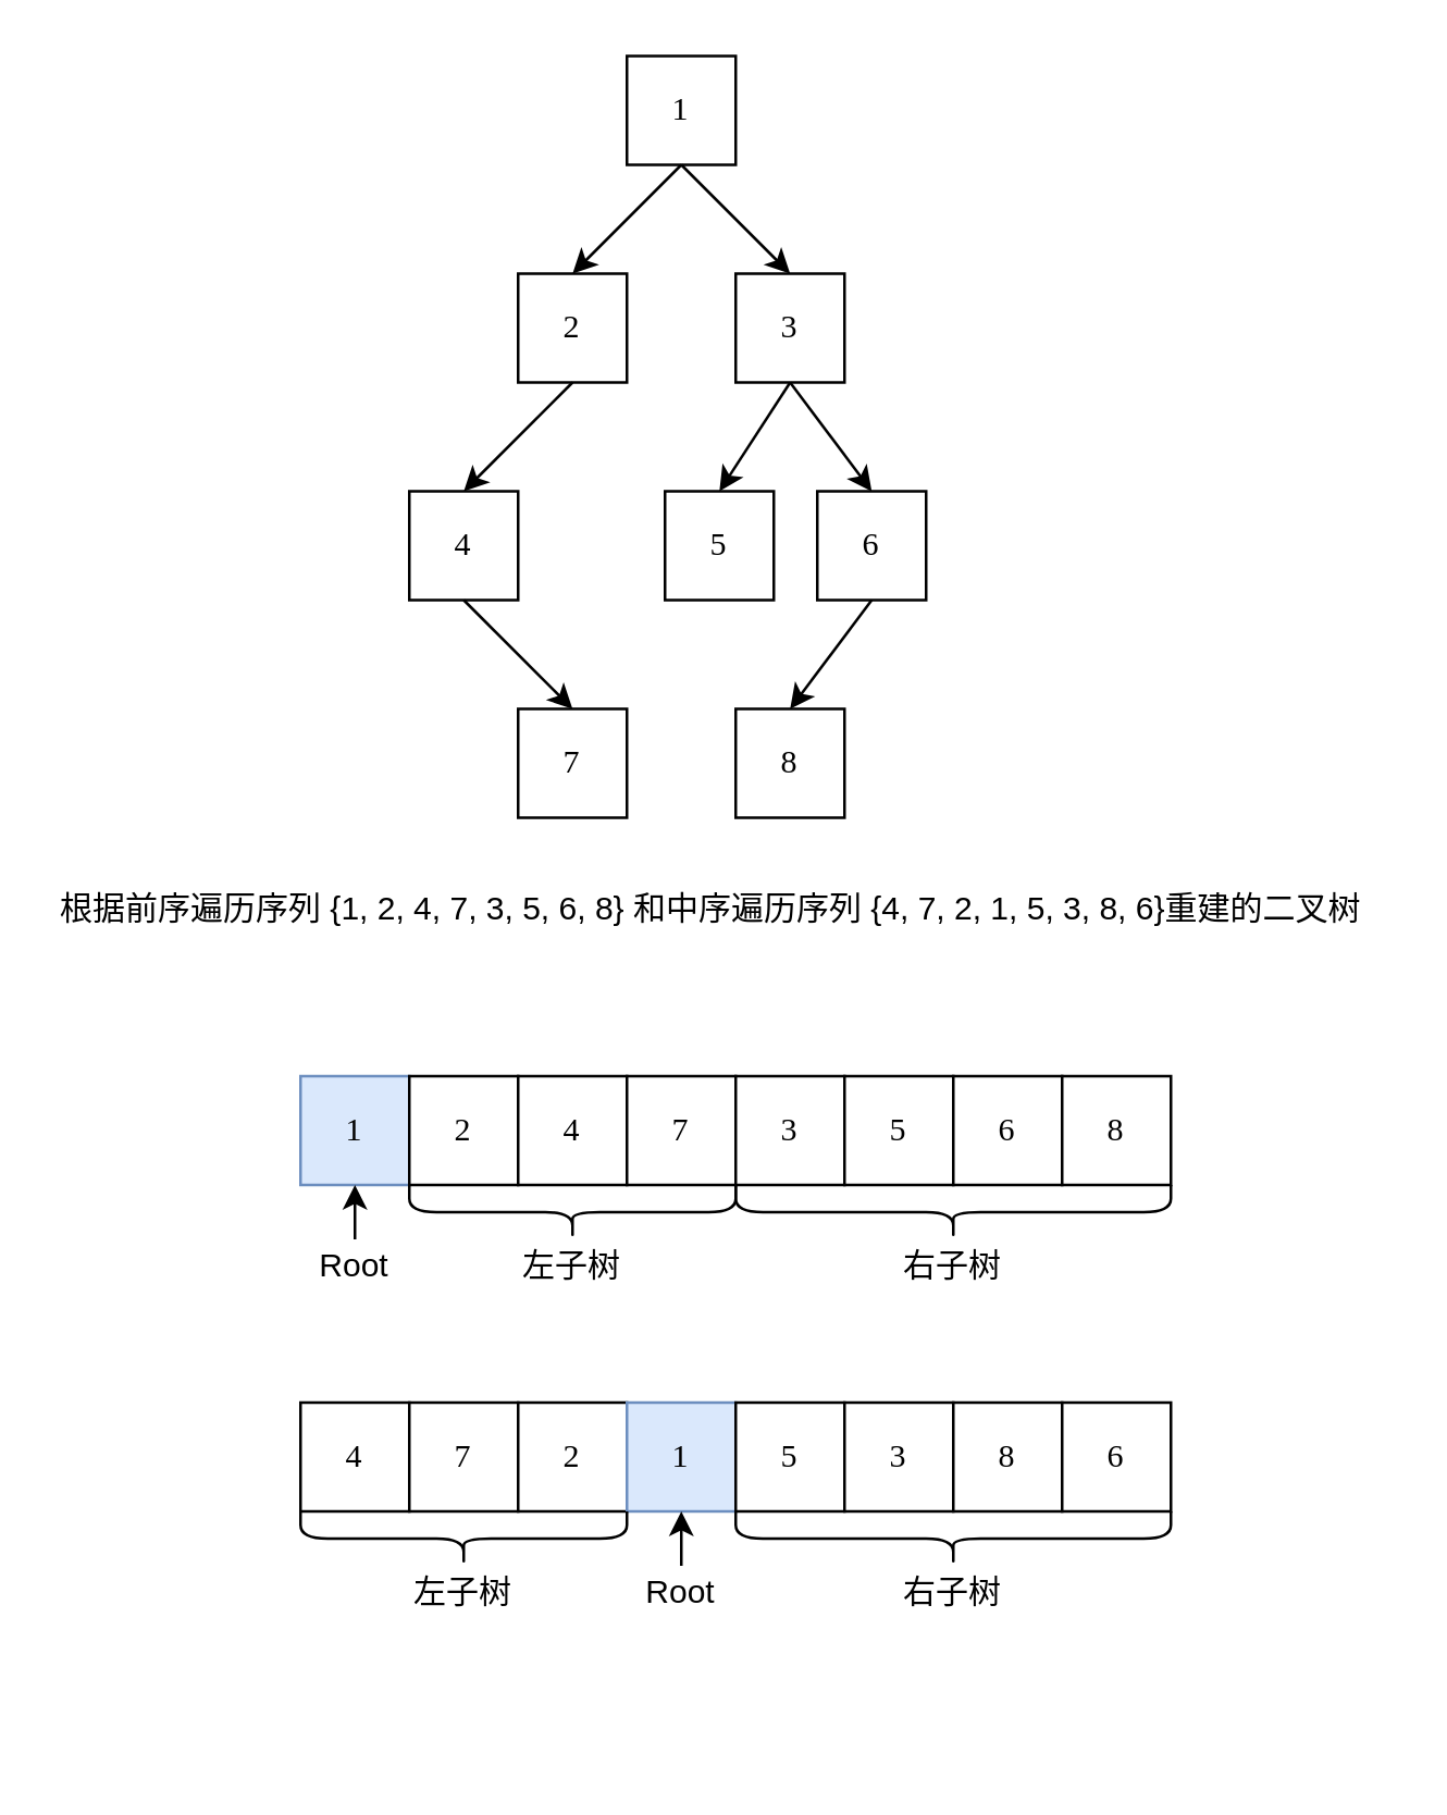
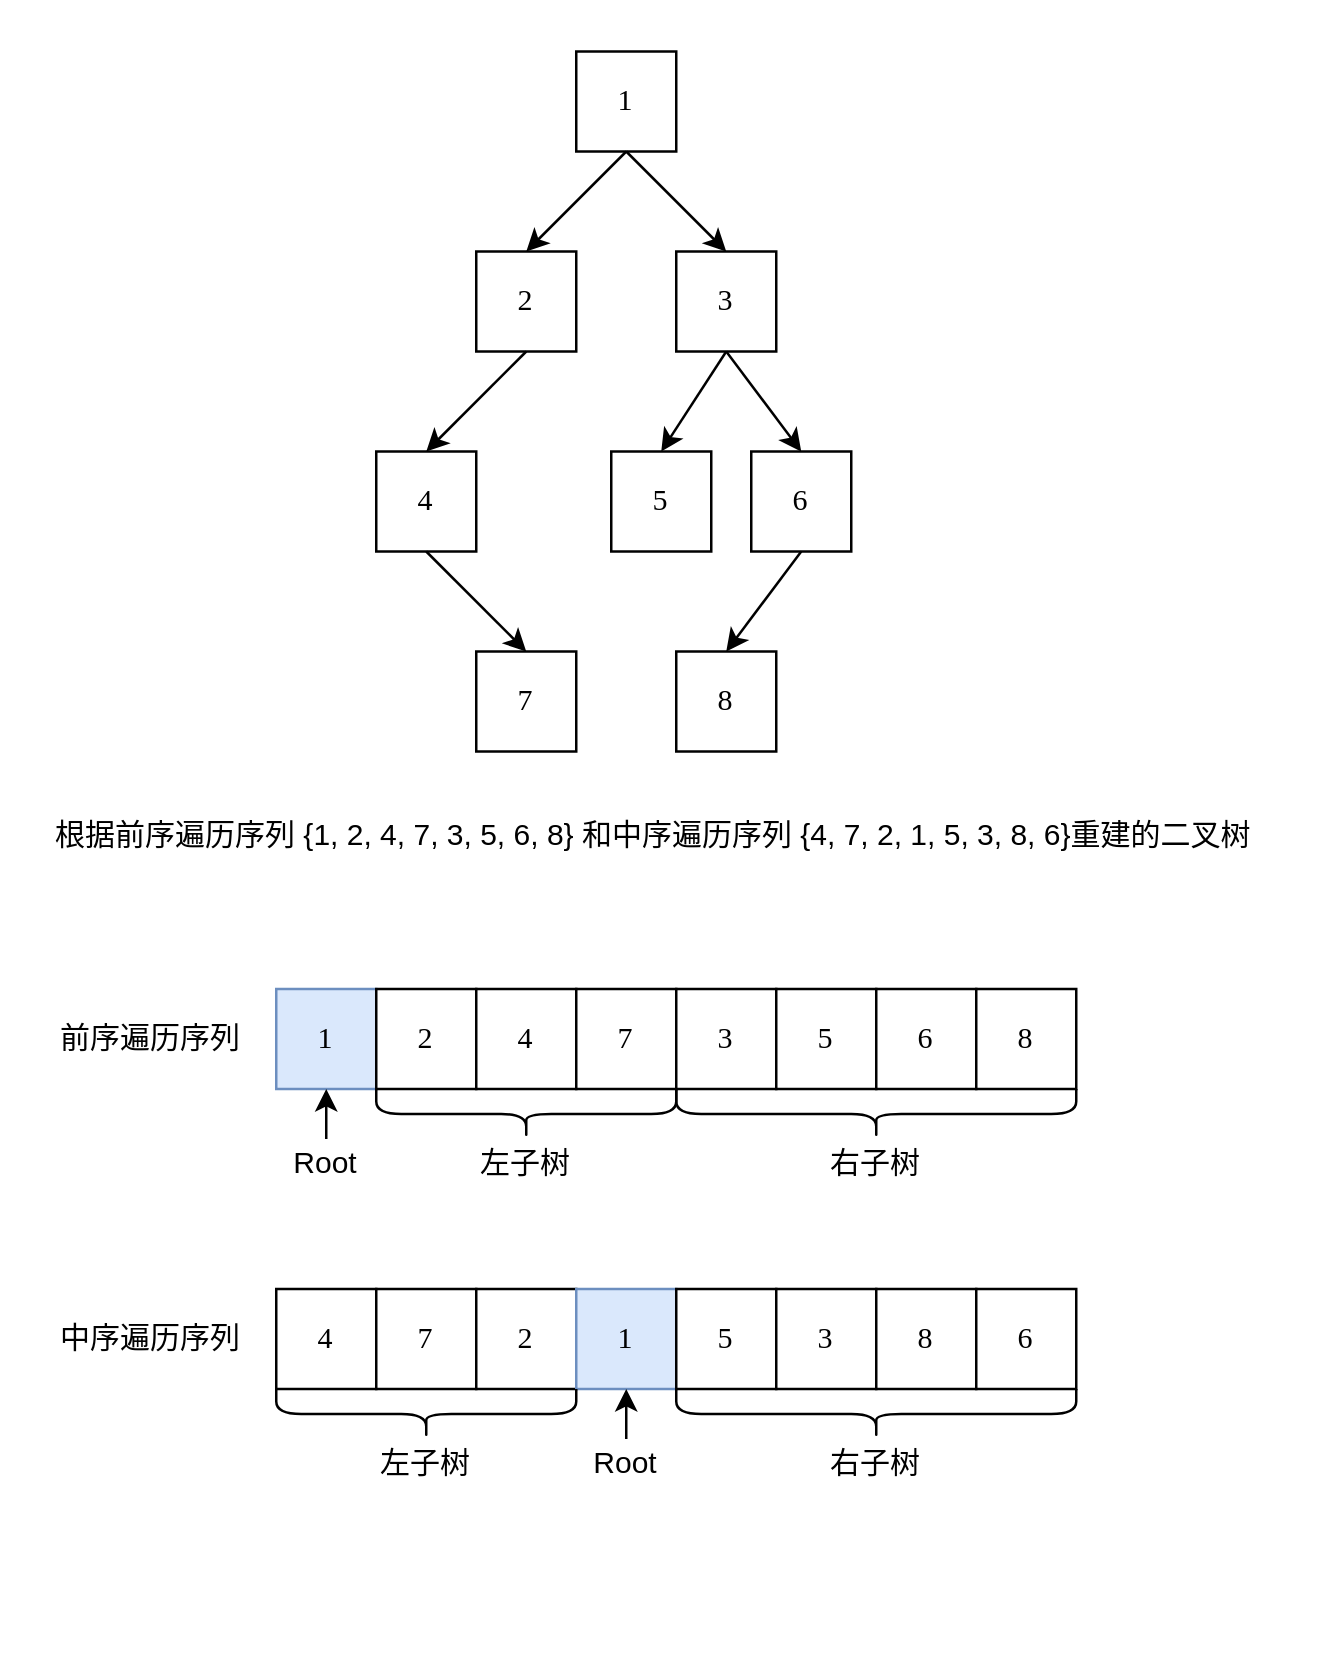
+ <mxCell id="49" value="前序遍历序列" style="text;html=1;strokeColor=none;fillColor=none;align=center;verticalAlign=middle;whiteSpace=wrap;rounded=0;" vertex="1" parent="1"><mxGeometry x="20" y="405" width="80" height="20" as="geometry" /></mxCell>
+ <mxCell id="50" value="中序遍历序列" style="text;html=1;strokeColor=none;fillColor=none;align=center;verticalAlign=middle;whiteSpace=wrap;rounded=0;" vertex="1" parent="1"><mxGeometry x="20" y="525" width="80" height="20" as="geometry" /></mxCell>
